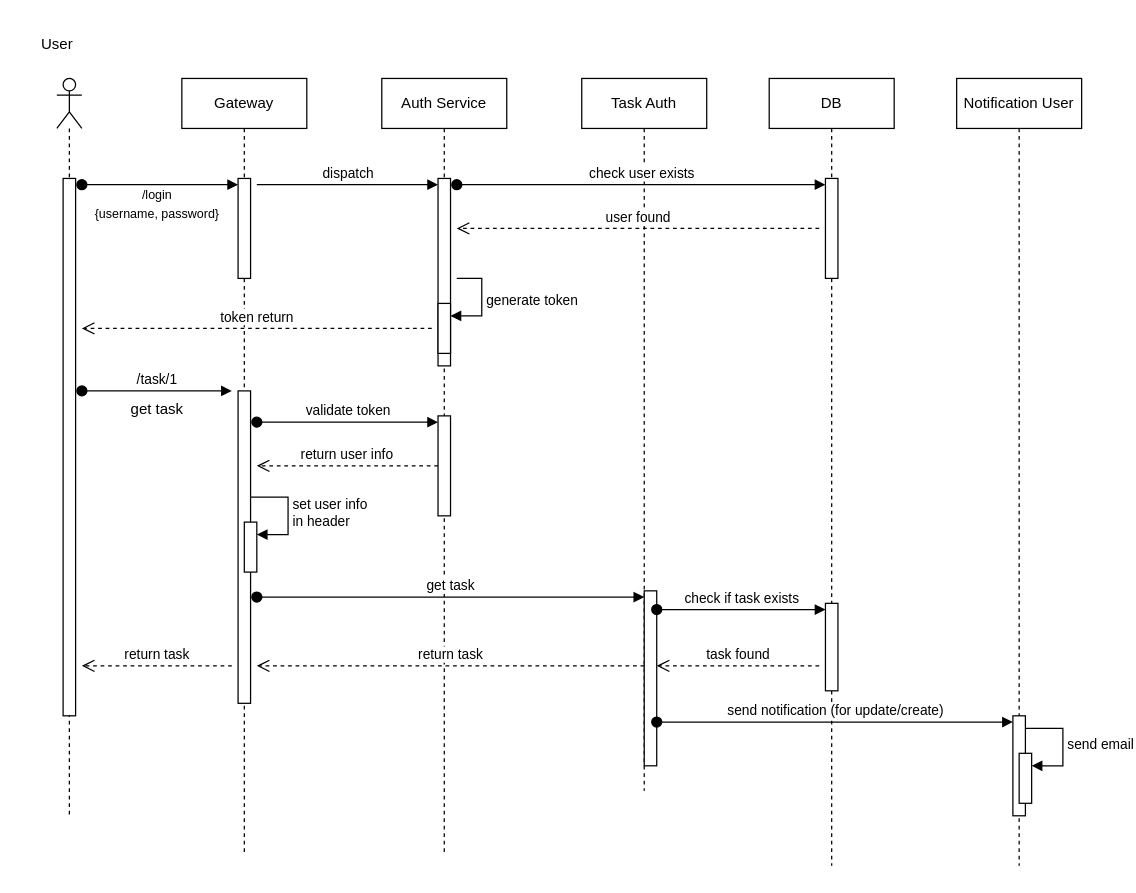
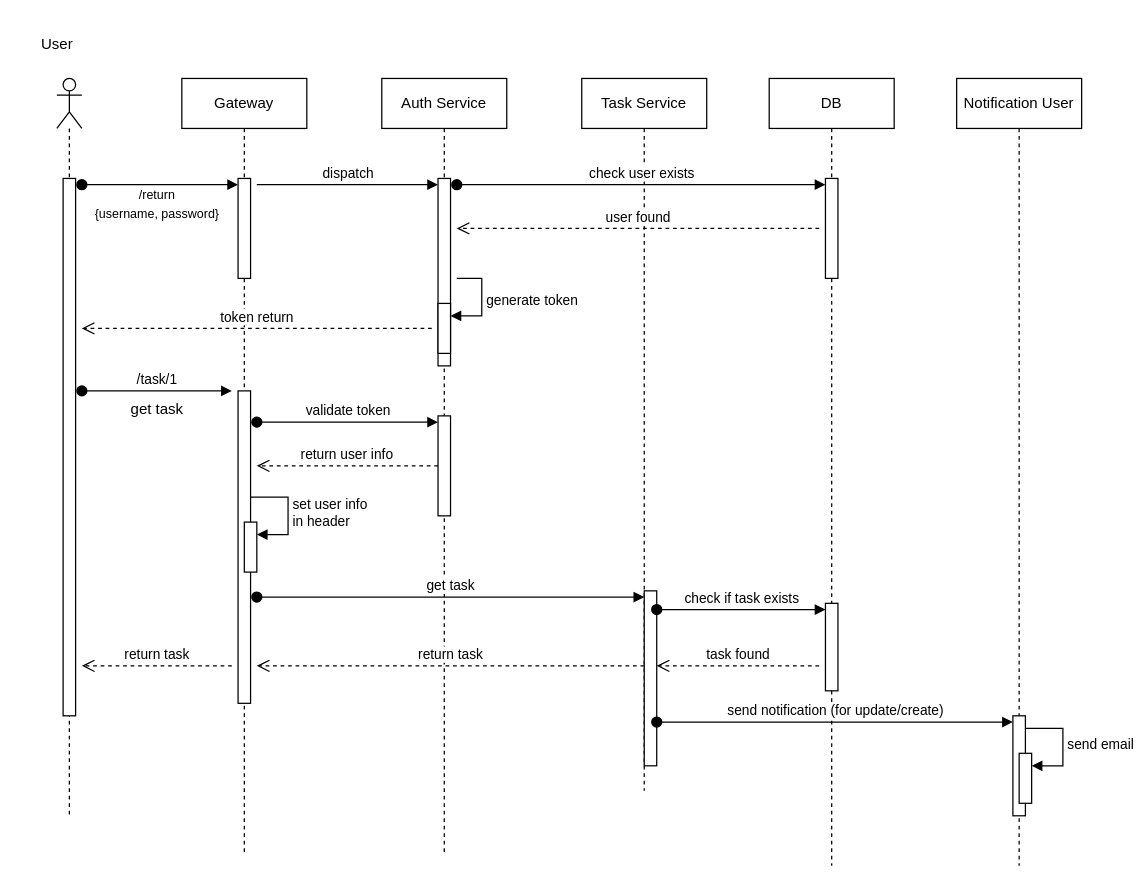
- <mxCell id="14" value="Task Auth" style="shape=umlLifeline;perimeter=lifelinePerimeter;whiteSpace=wrap;html=1;container=1;dropTarget=0;collapsible=0;recursiveResize=0;outlineConnect=0;portConstraint=eastwest;newEdgeStyle={&quot;curved&quot;:0,&quot;rounded&quot;:0};" vertex="1" parent="1"><mxGeometry x="465" y="62" width="100" height="570" as="geometry" /></mxCell>
+ <mxCell id="14" value="Task Service" style="shape=umlLifeline;perimeter=lifelinePerimeter;whiteSpace=wrap;html=1;container=1;dropTarget=0;collapsible=0;recursiveResize=0;outlineConnect=0;portConstraint=eastwest;newEdgeStyle={&quot;curved&quot;:0,&quot;rounded&quot;:0};" vertex="1" parent="1"><mxGeometry x="465" y="62" width="100" height="570" as="geometry" /></mxCell>
- <mxCell id="23" value="&lt;font style=&quot;font-size: 10px;&quot;&gt;/login&lt;br&gt;{username, password}&lt;/font&gt;" style="text;html=1;align=center;verticalAlign=middle;resizable=0;points=[];autosize=1;strokeColor=none;fillColor=none;" vertex="1" parent="1"><mxGeometry x="65" y="142" width="120" height="40" as="geometry" /></mxCell>
+ <mxCell id="23" value="&lt;font style=&quot;font-size: 10px;&quot;&gt;/return&lt;br&gt;{username, password}&lt;/font&gt;" style="text;html=1;align=center;verticalAlign=middle;resizable=0;points=[];autosize=1;strokeColor=none;fillColor=none;" vertex="1" parent="1"><mxGeometry x="65" y="142" width="120" height="40" as="geometry" /></mxCell>
